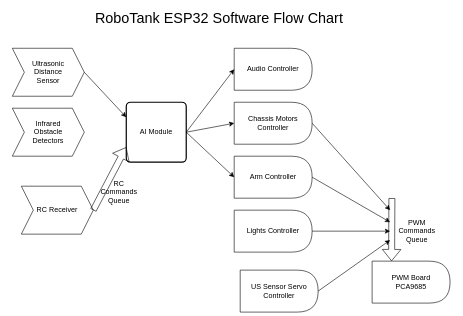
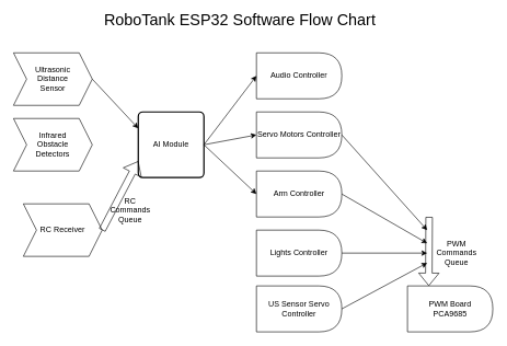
- <mxCell id="10" value="Chassis Motors Controller" style="shape=delay;whiteSpace=wrap;html=1;" parent="1" vertex="1"><mxGeometry x="390" y="170" width="130" height="70" as="geometry" /></mxCell>
+ <mxCell id="10" value="Servo Motors Controller" style="shape=delay;whiteSpace=wrap;html=1;" parent="1" vertex="1"><mxGeometry x="390" y="170" width="130" height="70" as="geometry" /></mxCell>
- <mxCell id="14" value="US Sensor Servo Controller" style="shape=delay;whiteSpace=wrap;html=1;" parent="1" vertex="1"><mxGeometry x="400" y="450" width="130" height="70" as="geometry" /></mxCell>
+ <mxCell id="14" value="US Sensor Servo Controller" style="shape=delay;whiteSpace=wrap;html=1;" parent="1" vertex="1"><mxGeometry x="390" y="435" width="130" height="70" as="geometry" /></mxCell>
